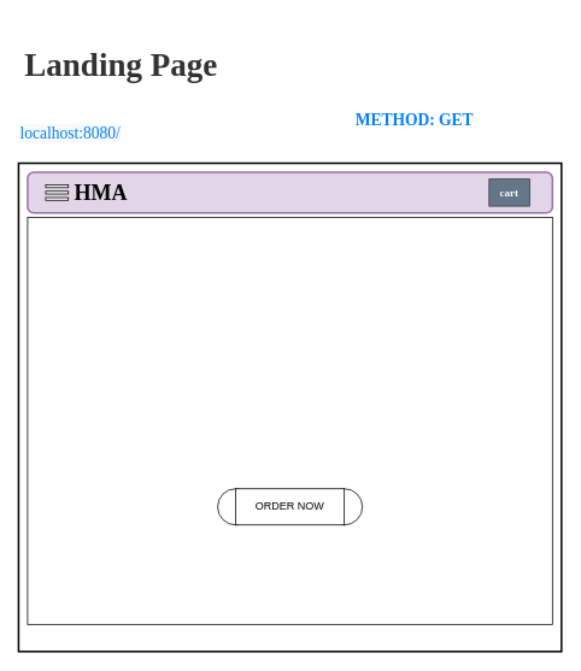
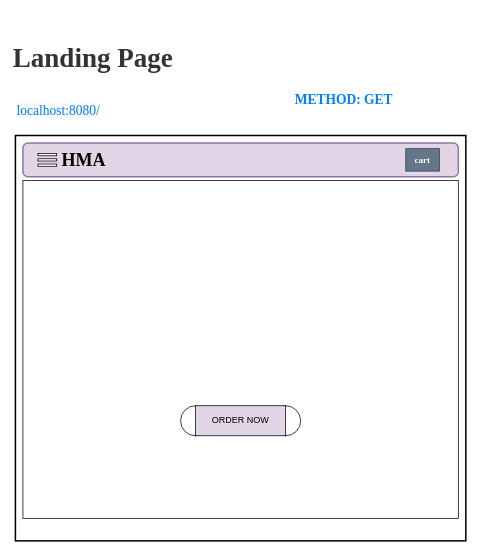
- <mxCell id="16" value="&lt;h1 style=&quot;color: rgb(51 , 51 , 51) ; font-family: &amp;#34;ubuntu&amp;#34; ; font-style: normal ; letter-spacing: normal ; text-align: left ; text-indent: 0px ; text-transform: none ; word-spacing: 0px ; font-size: 36px&quot;&gt;&lt;font style=&quot;font-size: 36px&quot;&gt;Landing Page&lt;/font&gt;&lt;/h1&gt;&lt;p style=&quot;color: rgb(51 , 51 , 51) ; font-family: &amp;#34;ubuntu&amp;#34; ; font-style: normal ; letter-spacing: normal ; text-align: left ; text-indent: 0px ; text-transform: none ; word-spacing: 0px ; font-size: 36px&quot;&gt;&lt;/p&gt;&lt;font style=&quot;font-size: 36px&quot;&gt;&lt;span style=&quot;color: rgb(51 , 51 , 51) ; font-family: &amp;#34;ubuntu&amp;#34; ; font-style: normal ; letter-spacing: normal ; text-align: left ; text-indent: 0px ; text-transform: none ; word-spacing: 0px ; background-color: rgb(248 , 249 , 250) ; display: inline ; float: none&quot;&gt;&lt;/span&gt;&lt;/font&gt;" style="text;whiteSpace=wrap;html=1;fontFamily=Courier New;fontColor=#007FFF;fontStyle=1;" parent="1" vertex="1"><mxGeometry x="25" y="20" width="580" height="80" as="geometry" /></mxCell>
+ <mxCell id="16" value="&lt;h1 style=&quot;color: rgb(51 , 51 , 51) ; font-family: &amp;#34;ubuntu&amp;#34; ; font-style: normal ; letter-spacing: normal ; text-align: left ; text-indent: 0px ; text-transform: none ; word-spacing: 0px ; font-size: 36px&quot;&gt;&lt;font style=&quot;font-size: 36px&quot;&gt;Landing Page&lt;/font&gt;&lt;/h1&gt;&lt;p style=&quot;color: rgb(51 , 51 , 51) ; font-family: &amp;#34;ubuntu&amp;#34; ; font-style: normal ; letter-spacing: normal ; text-align: left ; text-indent: 0px ; text-transform: none ; word-spacing: 0px ; font-size: 36px&quot;&gt;&lt;/p&gt;&lt;font style=&quot;font-size: 36px&quot;&gt;&lt;span style=&quot;color: rgb(51 , 51 , 51) ; font-family: &amp;#34;ubuntu&amp;#34; ; font-style: normal ; letter-spacing: normal ; text-align: left ; text-indent: 0px ; text-transform: none ; word-spacing: 0px ; background-color: rgb(248 , 249 , 250) ; display: inline ; float: none&quot;&gt;&lt;/span&gt;&lt;/font&gt;" style="text;whiteSpace=wrap;html=1;fontFamily=Courier New;fontColor=#007FFF;fontStyle=1;" parent="1" vertex="1"><mxGeometry x="15" y="25" width="580" height="80" as="geometry" /></mxCell>
- <mxCell id="10" value="ORDER NOW" style="rounded=0;whiteSpace=wrap;html=1;" parent="7" vertex="1"><mxGeometry x="20" width="120" height="40" as="geometry" /></mxCell>
+ <mxCell id="10" value="ORDER NOW" style="rounded=0;whiteSpace=wrap;html=1;fillColor=#e1d5e7;" parent="7" vertex="1"><mxGeometry x="20" width="120" height="40" as="geometry" /></mxCell>
